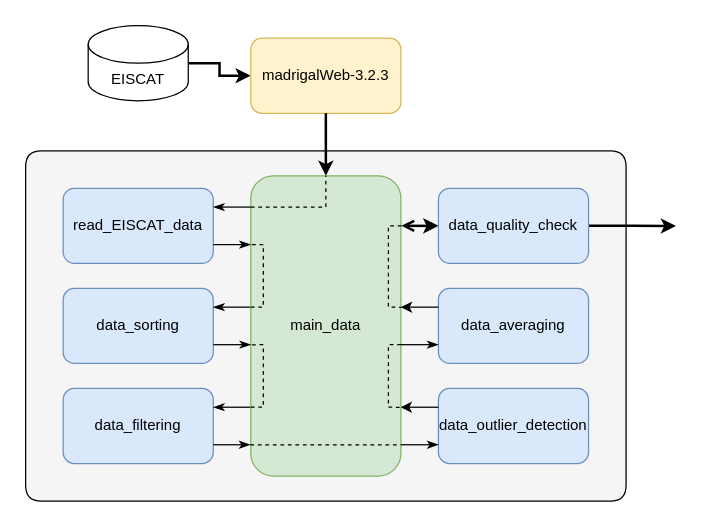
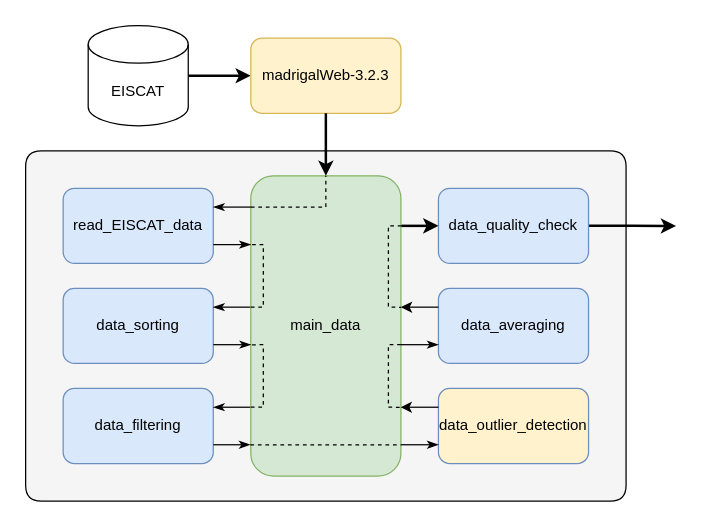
- <mxCell id="4" value="EISCAT" style="shape=cylinder3;whiteSpace=wrap;html=1;boundedLbl=1;backgroundOutline=1;size=15;" parent="1" vertex="1"><mxGeometry x="70" y="20" width="80" height="60" as="geometry" /></mxCell>
+ <mxCell id="4" value="EISCAT" style="shape=cylinder3;whiteSpace=wrap;html=1;boundedLbl=1;backgroundOutline=1;size=15;" parent="1" vertex="1"><mxGeometry x="70" width="80" height="80" as="geometry" y="20" /></mxCell>
- <mxCell id="25" style="edgeStyle=orthogonalEdgeStyle;rounded=0;orthogonalLoop=1;jettySize=auto;html=1;exitX=0;exitY=0.5;exitDx=0;exitDy=0;entryX=1.003;entryY=0.168;entryDx=0;entryDy=0;entryPerimeter=0;endArrow=open;endFill=0;startArrow=classic;startFill=1;strokeWidth=2;" parent="1" source="14" target="10" edge="1"><mxGeometry relative="1" as="geometry" /></mxCell>
+ <mxCell id="25" style="edgeStyle=orthogonalEdgeStyle;rounded=0;orthogonalLoop=1;jettySize=auto;html=1;exitX=0;exitY=0.5;exitDx=0;exitDy=0;entryX=1.003;entryY=0.168;entryDx=0;entryDy=0;entryPerimeter=0;endArrow=none;endFill=0;startArrow=classic;startFill=1;strokeWidth=2;" parent="1" source="14" target="10" edge="1"><mxGeometry relative="1" as="geometry" /></mxCell>
- <mxCell id="12" value="data_outlier_detection" style="rounded=1;whiteSpace=wrap;html=1;fillColor=#dae8fc;strokeColor=#6c8ebf;" parent="1" vertex="1"><mxGeometry x="350" y="310" width="120" height="60" as="geometry" /></mxCell>
+ <mxCell id="12" value="data_outlier_detection" style="rounded=1;whiteSpace=wrap;html=1;fillColor=#fff2cc;strokeColor=#6c8ebf;" parent="1" vertex="1"><mxGeometry x="350" y="310" width="120" height="60" as="geometry" /></mxCell>
